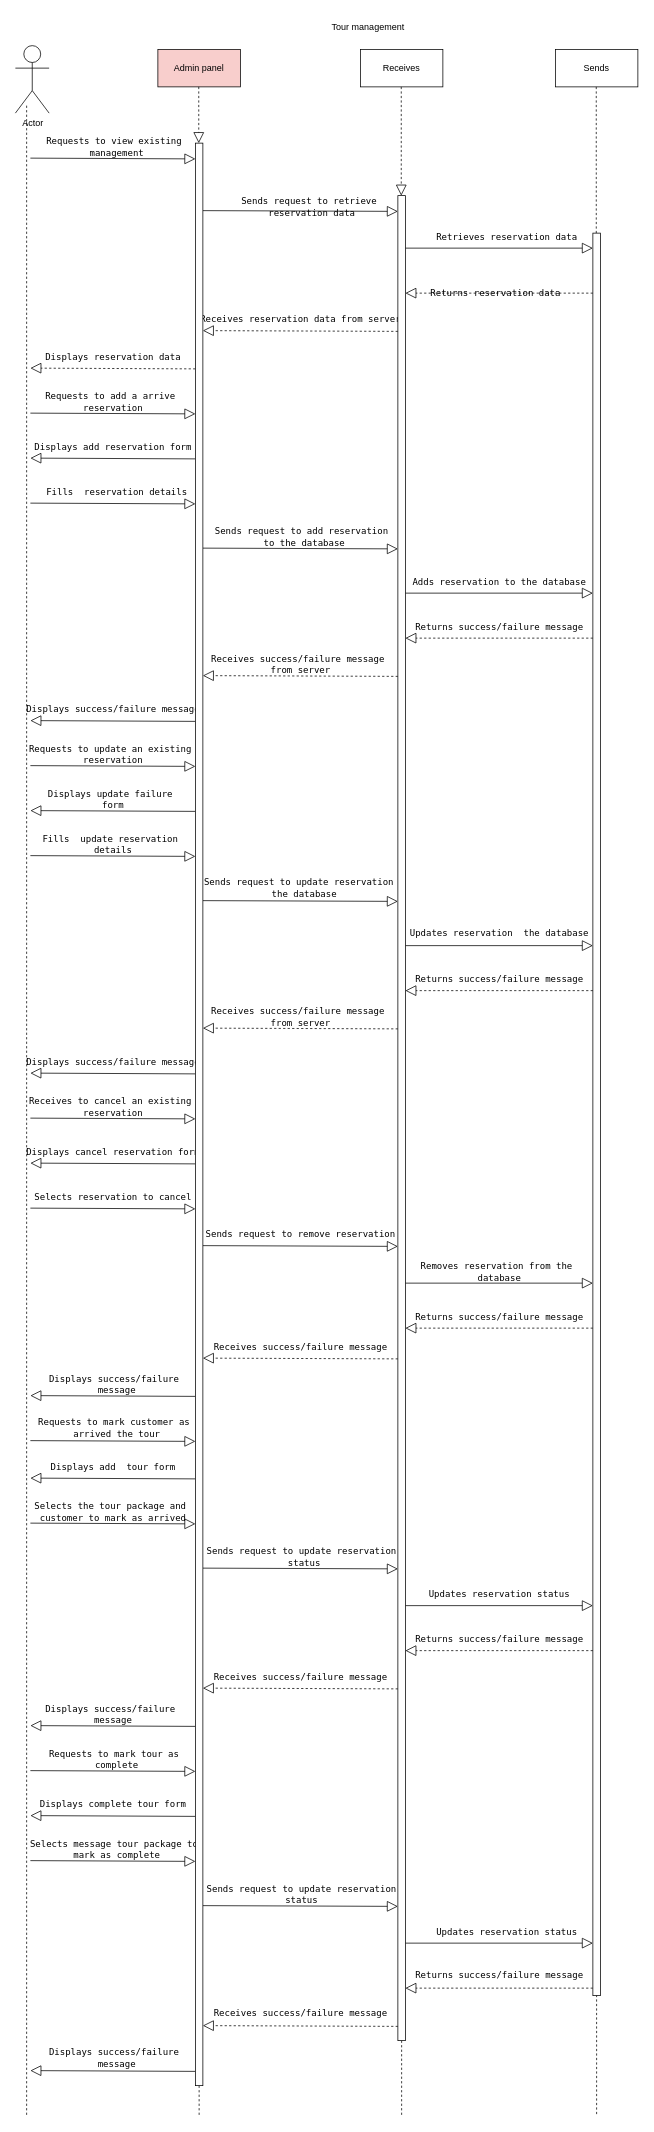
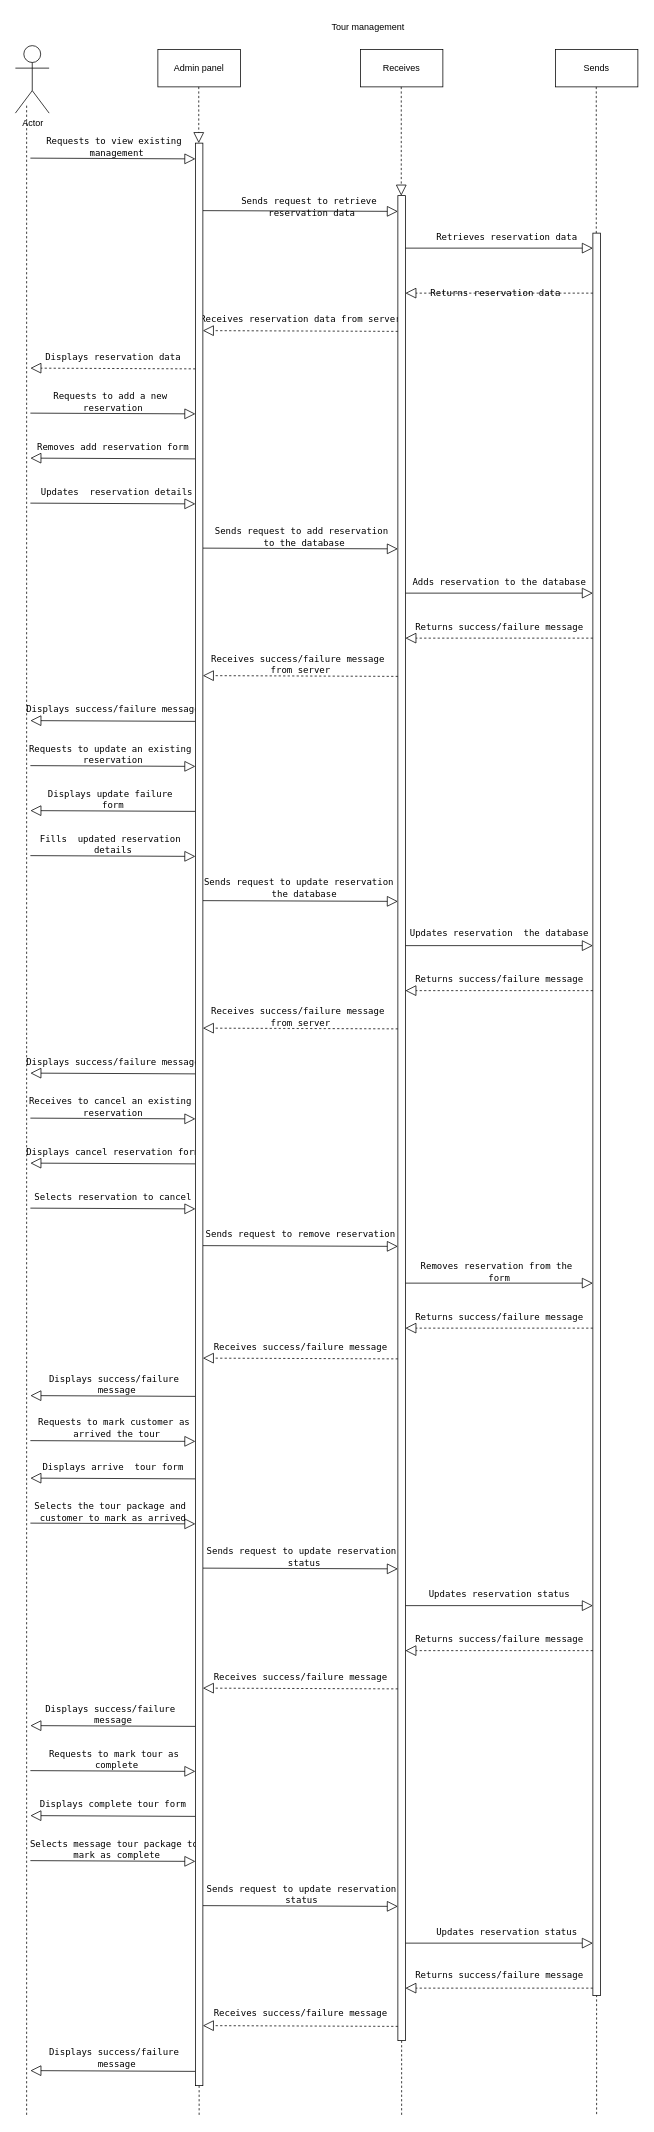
- <mxCell id="4" value="Admin panel" style="html=1;whiteSpace=wrap;fillColor=#f8cecc;" parent="1" vertex="1"><mxGeometry x="210" y="65" width="110" height="50" as="geometry" /></mxCell>
+ <mxCell id="4" value="Admin panel" style="html=1;whiteSpace=wrap;" parent="1" vertex="1"><mxGeometry x="210" y="65" width="110" height="50" as="geometry" /></mxCell>
- <mxCell id="16" value="&lt;pre&gt;&lt;code class=&quot;!whitespace-pre hljs language-shell&quot;&gt;Requests to add a arrive &lt;br&gt;reservation&lt;/code&gt;&lt;/pre&gt;" style="text;html=1;align=center;verticalAlign=middle;resizable=0;points=[];autosize=1;strokeColor=none;fillColor=none;" parent="1" vertex="1"><mxGeometry x="60" y="500" width="180" height="70" as="geometry" /></mxCell>
+ <mxCell id="16" value="&lt;pre&gt;&lt;code class=&quot;!whitespace-pre hljs language-shell&quot;&gt;Requests to add a new &lt;br&gt;reservation&lt;/code&gt;&lt;/pre&gt;" style="text;html=1;align=center;verticalAlign=middle;resizable=0;points=[];autosize=1;strokeColor=none;fillColor=none;" parent="1" vertex="1"><mxGeometry x="60" y="500" width="180" height="70" as="geometry" /></mxCell>
- <mxCell id="17" value="&lt;pre&gt;&lt;code class=&quot;!whitespace-pre hljs language-shell&quot;&gt;Displays add reservation form&lt;/code&gt;&lt;/pre&gt;" style="text;html=1;align=center;verticalAlign=middle;resizable=0;points=[];autosize=1;strokeColor=none;fillColor=none;" parent="1" vertex="1"><mxGeometry x="35" y="570" width="230" height="50" as="geometry" /></mxCell>
+ <mxCell id="17" value="&lt;pre&gt;&lt;code class=&quot;!whitespace-pre hljs language-shell&quot;&gt;Removes add reservation form&lt;/code&gt;&lt;/pre&gt;" style="text;html=1;align=center;verticalAlign=middle;resizable=0;points=[];autosize=1;strokeColor=none;fillColor=none;" parent="1" vertex="1"><mxGeometry x="35" y="570" width="230" height="50" as="geometry" /></mxCell>
- <mxCell id="18" value="&lt;pre&gt;&lt;code class=&quot;!whitespace-pre hljs language-shell&quot;&gt;Fills  reservation details&lt;span class=&quot;bash&quot;&gt;&lt;/span&gt;&lt;/code&gt;&lt;/pre&gt;" style="text;html=1;align=center;verticalAlign=middle;resizable=0;points=[];autosize=1;strokeColor=none;fillColor=none;" parent="1" vertex="1"><mxGeometry x="50" y="630" width="210" height="50" as="geometry" /></mxCell>
+ <mxCell id="18" value="&lt;pre&gt;&lt;code class=&quot;!whitespace-pre hljs language-shell&quot;&gt;Updates  reservation details&lt;span class=&quot;bash&quot;&gt;&lt;/span&gt;&lt;/code&gt;&lt;/pre&gt;" style="text;html=1;align=center;verticalAlign=middle;resizable=0;points=[];autosize=1;strokeColor=none;fillColor=none;" parent="1" vertex="1"><mxGeometry x="50" y="630" width="210" height="50" as="geometry" /></mxCell>
- <mxCell id="26" value="&lt;pre&gt;&lt;code class=&quot;!whitespace-pre hljs language-shell&quot;&gt;Fills  update reservation &lt;br&gt;details&lt;span class=&quot;bash&quot;&gt;&lt;/span&gt;&lt;/code&gt;&lt;/pre&gt;" style="text;html=1;align=center;verticalAlign=middle;resizable=0;points=[];autosize=1;strokeColor=none;fillColor=none;" parent="1" vertex="1"><mxGeometry x="45" y="1090" width="210" height="70" as="geometry" /></mxCell>
+ <mxCell id="26" value="&lt;pre&gt;&lt;code class=&quot;!whitespace-pre hljs language-shell&quot;&gt;Fills  updated reservation &lt;br&gt;details&lt;span class=&quot;bash&quot;&gt;&lt;/span&gt;&lt;/code&gt;&lt;/pre&gt;" style="text;html=1;align=center;verticalAlign=middle;resizable=0;points=[];autosize=1;strokeColor=none;fillColor=none;" parent="1" vertex="1"><mxGeometry x="45" y="1090" width="210" height="70" as="geometry" /></mxCell>
- <mxCell id="36" value="&lt;pre&gt;&lt;code class=&quot;!whitespace-pre hljs language-shell&quot;&gt;Removes reservation from the &lt;br&gt;database&lt;/code&gt;&lt;/pre&gt;" style="text;html=1;align=center;verticalAlign=middle;resizable=0;points=[];autosize=1;strokeColor=none;fillColor=none;" parent="1" vertex="1"><mxGeometry x="550" y="1660" width="230" height="70" as="geometry" /></mxCell>
+ <mxCell id="36" value="&lt;pre&gt;&lt;code class=&quot;!whitespace-pre hljs language-shell&quot;&gt;Removes reservation from the &lt;br&gt;form&lt;/code&gt;&lt;/pre&gt;" style="text;html=1;align=center;verticalAlign=middle;resizable=0;points=[];autosize=1;strokeColor=none;fillColor=none;" parent="1" vertex="1"><mxGeometry x="550" y="1660" width="230" height="70" as="geometry" /></mxCell>
- <mxCell id="41" value="&lt;pre&gt;&lt;code class=&quot;!whitespace-pre hljs language-shell&quot;&gt;Displays add  tour form&lt;span class=&quot;bash&quot;&gt;&lt;/span&gt;&lt;/code&gt;&lt;/pre&gt;" style="text;html=1;align=center;verticalAlign=middle;resizable=0;points=[];autosize=1;strokeColor=none;fillColor=none;" parent="1" vertex="1"><mxGeometry x="45" y="1930" width="210" height="50" as="geometry" /></mxCell>
+ <mxCell id="41" value="&lt;pre&gt;&lt;code class=&quot;!whitespace-pre hljs language-shell&quot;&gt;Displays arrive  tour form&lt;span class=&quot;bash&quot;&gt;&lt;/span&gt;&lt;/code&gt;&lt;/pre&gt;" style="text;html=1;align=center;verticalAlign=middle;resizable=0;points=[];autosize=1;strokeColor=none;fillColor=none;" parent="1" vertex="1"><mxGeometry x="45" y="1930" width="210" height="50" as="geometry" /></mxCell>
